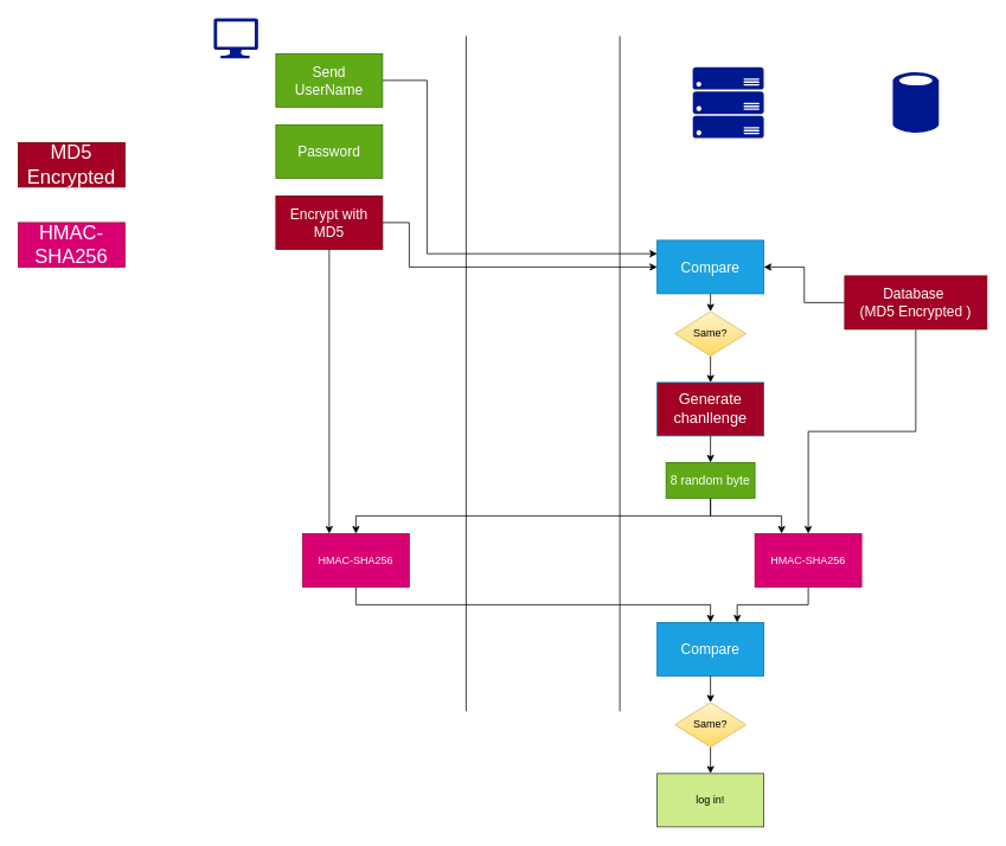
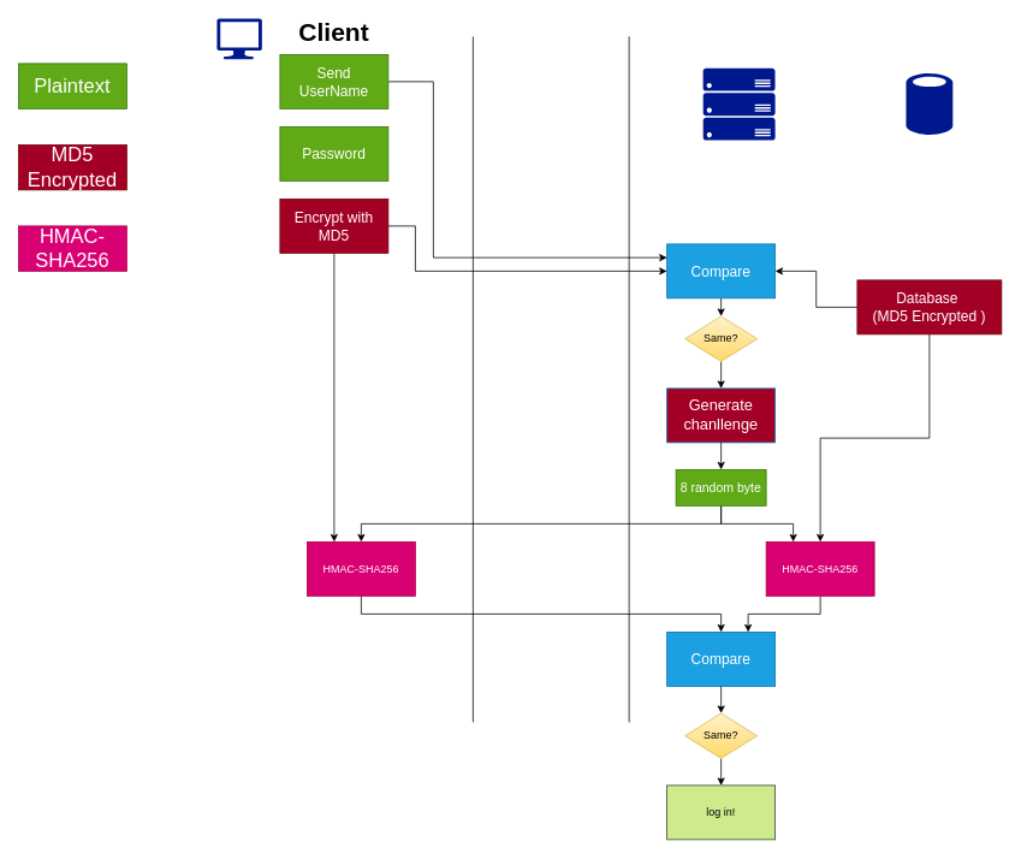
+ <mxCell id="24" value="&lt;font style=&quot;font-size: 28px;&quot;&gt;&lt;b&gt;Client&lt;/b&gt;&lt;/font&gt;" style="text;html=1;align=center;verticalAlign=middle;whiteSpace=wrap;rounded=0;" vertex="1" parent="1"><mxGeometry x="340" y="20" width="60" height="30" as="geometry" /></mxCell>
+ <mxCell id="32" value="&lt;font style=&quot;font-size: 22px;&quot;&gt;Plaintext&lt;/font&gt;" style="rounded=0;whiteSpace=wrap;html=1;fillColor=#60a917;fontColor=#ffffff;strokeColor=#2D7600;" vertex="1" parent="1"><mxGeometry x="20" y="70" width="120" height="50" as="geometry" /></mxCell>
